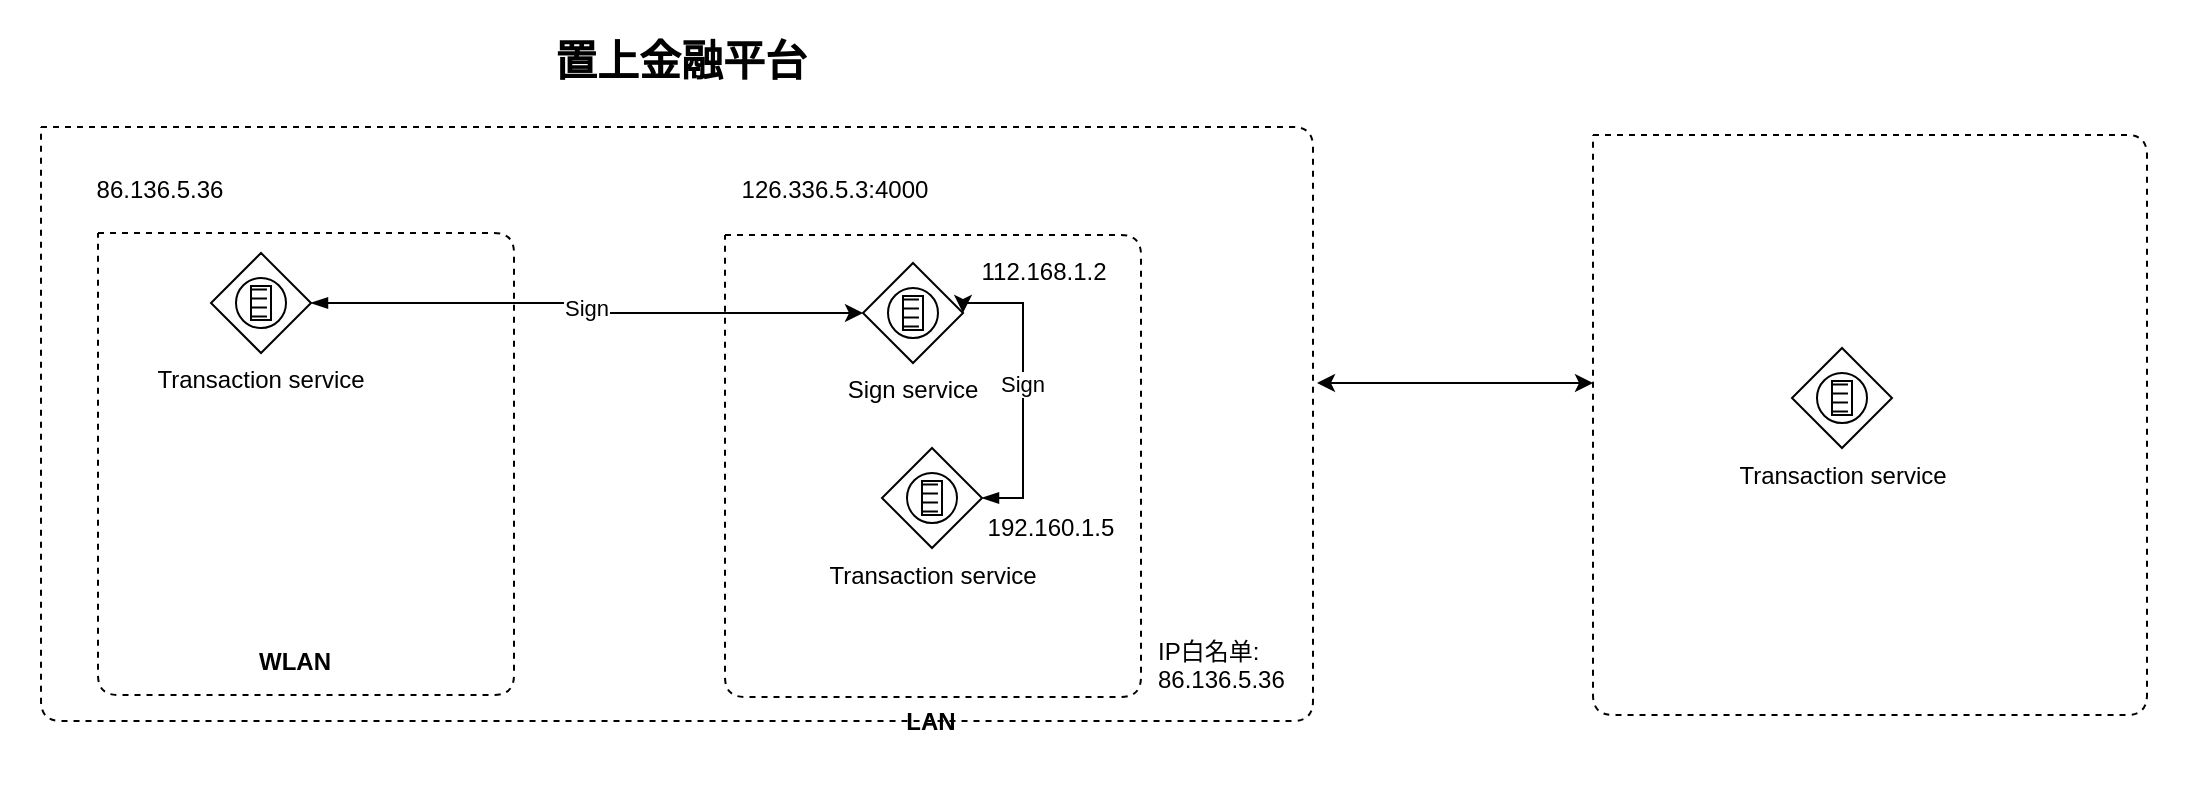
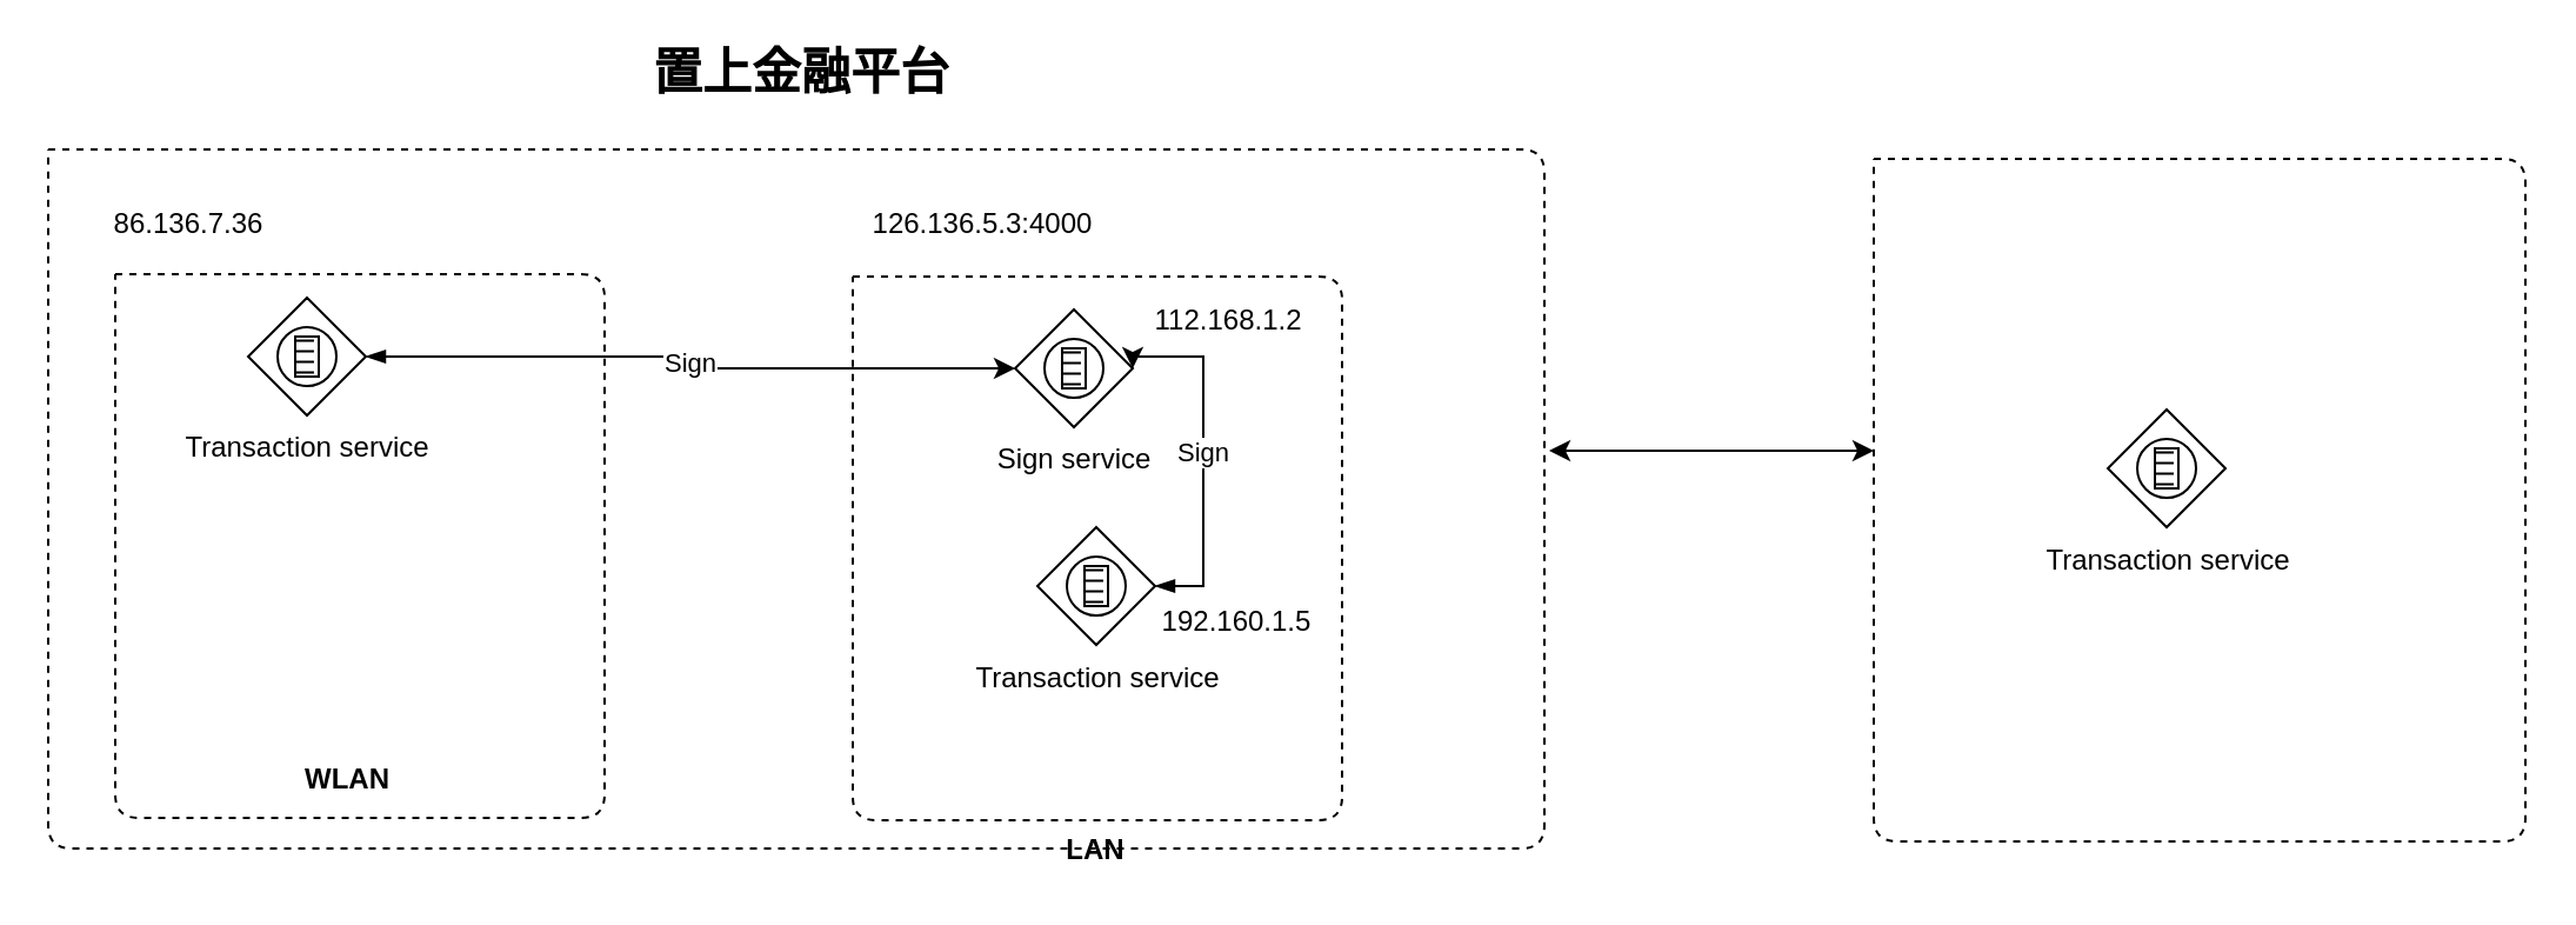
- <mxCell id="15" value="86.136.5.36" style="text;html=1;strokeColor=none;fillColor=none;align=center;verticalAlign=middle;whiteSpace=wrap;rounded=0;" parent="1" vertex="1"><mxGeometry x="47" y="85" width="66" height="20" as="geometry" /></mxCell>
+ <mxCell id="15" value="86.136.7.36" style="text;html=1;strokeColor=none;fillColor=none;align=center;verticalAlign=middle;whiteSpace=wrap;rounded=0;" parent="1" vertex="1"><mxGeometry x="47" y="85" width="66" height="20" as="geometry" /></mxCell>
- <mxCell id="13" value="126.336.5.3:4000" style="text;html=1;strokeColor=none;fillColor=none;align=center;verticalAlign=middle;whiteSpace=wrap;rounded=0;" parent="1" vertex="1"><mxGeometry x="361.5" y="85" width="111" height="20" as="geometry" /></mxCell>
+ <mxCell id="13" value="126.136.5.3:4000" style="text;html=1;strokeColor=none;fillColor=none;align=center;verticalAlign=middle;whiteSpace=wrap;rounded=0;" parent="1" vertex="1"><mxGeometry x="361.5" y="85" width="111" height="20" as="geometry" /></mxCell>
- <mxCell id="14" value="IP白名单:&lt;br&gt;&lt;span&gt;86.136.5.36&lt;/span&gt;&lt;br&gt;" style="text;html=1;strokeColor=none;fillColor=none;align=left;verticalAlign=top;whiteSpace=wrap;rounded=0;" parent="1" vertex="1"><mxGeometry x="577" y="312" width="67" height="36" as="geometry" /></mxCell>
